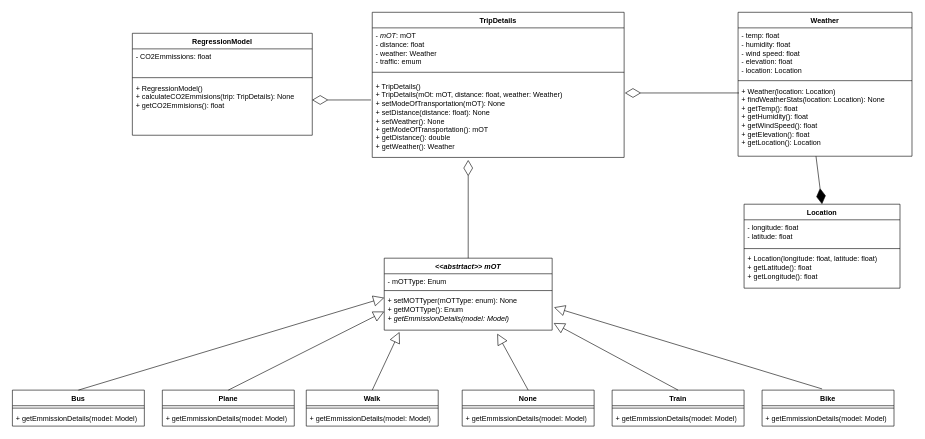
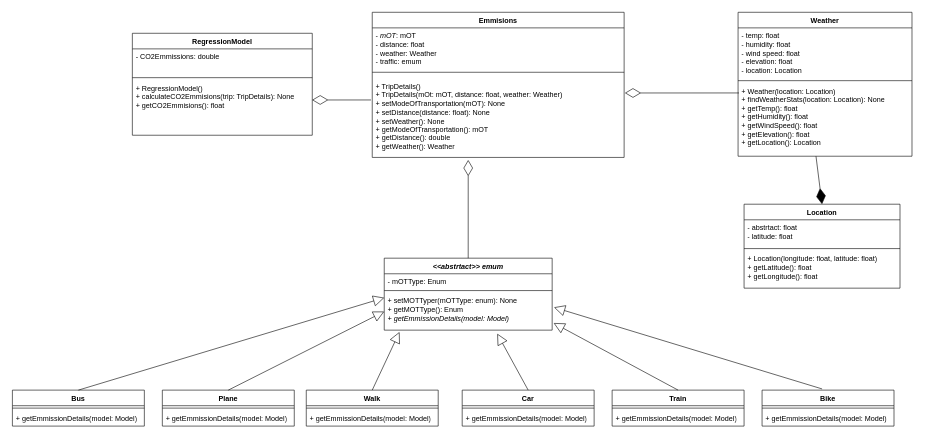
- <mxCell id="6" value="TripDetails" style="swimlane;fontStyle=1;align=center;verticalAlign=top;childLayout=stackLayout;horizontal=1;startSize=26;horizontalStack=0;resizeParent=1;resizeParentMax=0;resizeLast=0;collapsible=1;marginBottom=0;whiteSpace=wrap;html=1;" parent="1" vertex="1"><mxGeometry x="620" y="20" width="420" height="242" as="geometry" /></mxCell>
+ <mxCell id="6" value="Emmisions" style="swimlane;fontStyle=1;align=center;verticalAlign=top;childLayout=stackLayout;horizontal=1;startSize=26;horizontalStack=0;resizeParent=1;resizeParentMax=0;resizeLast=0;collapsible=1;marginBottom=0;whiteSpace=wrap;html=1;" parent="1" vertex="1"><mxGeometry x="620" y="20" width="420" height="242" as="geometry" /></mxCell>
- <mxCell id="3" value="&lt;div&gt;- CO2Emmissions: float&lt;/div&gt;" style="text;strokeColor=none;fillColor=none;align=left;verticalAlign=top;spacingLeft=4;spacingRight=4;overflow=hidden;rotatable=0;points=[[0,0.5],[1,0.5]];portConstraint=eastwest;whiteSpace=wrap;html=1;" parent="2" vertex="1"><mxGeometry y="26" width="300" height="44" as="geometry" /></mxCell>
+ <mxCell id="3" value="&lt;div&gt;- CO2Emmissions: double&lt;/div&gt;" style="text;strokeColor=none;fillColor=none;align=left;verticalAlign=top;spacingLeft=4;spacingRight=4;overflow=hidden;rotatable=0;points=[[0,0.5],[1,0.5]];portConstraint=eastwest;whiteSpace=wrap;html=1;" parent="2" vertex="1"><mxGeometry y="26" width="300" height="44" as="geometry" /></mxCell>
- <mxCell id="35" value="- longitude: float&lt;div&gt;- latitude: float&lt;/div&gt;" style="text;strokeColor=none;fillColor=none;align=left;verticalAlign=top;spacingLeft=4;spacingRight=4;overflow=hidden;rotatable=0;points=[[0,0.5],[1,0.5]];portConstraint=eastwest;whiteSpace=wrap;html=1;" parent="34" vertex="1"><mxGeometry y="26" width="260" height="44" as="geometry" /></mxCell>
+ <mxCell id="35" value="- abstrtact: float&lt;div&gt;- latitude: float&lt;/div&gt;" style="text;strokeColor=none;fillColor=none;align=left;verticalAlign=top;spacingLeft=4;spacingRight=4;overflow=hidden;rotatable=0;points=[[0,0.5],[1,0.5]];portConstraint=eastwest;whiteSpace=wrap;html=1;" parent="34" vertex="1"><mxGeometry y="26" width="260" height="44" as="geometry" /></mxCell>
- <mxCell id="14" value="&lt;i&gt;&amp;lt;&amp;lt;abstrtact&amp;gt;&amp;gt; mOT&lt;/i&gt;" style="swimlane;fontStyle=1;align=center;verticalAlign=top;childLayout=stackLayout;horizontal=1;startSize=26;horizontalStack=0;resizeParent=1;resizeParentMax=0;resizeLast=0;collapsible=1;marginBottom=0;whiteSpace=wrap;html=1;" parent="1" vertex="1"><mxGeometry x="640" y="430" width="280" height="120" as="geometry" /></mxCell>
+ <mxCell id="14" value="&lt;i&gt;&amp;lt;&amp;lt;abstrtact&amp;gt;&amp;gt; emum&lt;/i&gt;" style="swimlane;fontStyle=1;align=center;verticalAlign=top;childLayout=stackLayout;horizontal=1;startSize=26;horizontalStack=0;resizeParent=1;resizeParentMax=0;resizeLast=0;collapsible=1;marginBottom=0;whiteSpace=wrap;html=1;" parent="1" vertex="1"><mxGeometry x="640" y="430" width="280" height="120" as="geometry" /></mxCell>
- <mxCell id="24" value="None" style="swimlane;fontStyle=1;align=center;verticalAlign=top;childLayout=stackLayout;horizontal=1;startSize=26;horizontalStack=0;resizeParent=1;resizeParentMax=0;resizeLast=0;collapsible=1;marginBottom=0;whiteSpace=wrap;html=1;" parent="1" vertex="1"><mxGeometry x="770" y="650" width="220" height="60" as="geometry" /></mxCell>
+ <mxCell id="24" value="Car" style="swimlane;fontStyle=1;align=center;verticalAlign=top;childLayout=stackLayout;horizontal=1;startSize=26;horizontalStack=0;resizeParent=1;resizeParentMax=0;resizeLast=0;collapsible=1;marginBottom=0;whiteSpace=wrap;html=1;" parent="1" vertex="1"><mxGeometry x="770" y="650" width="220" height="60" as="geometry" /></mxCell>
